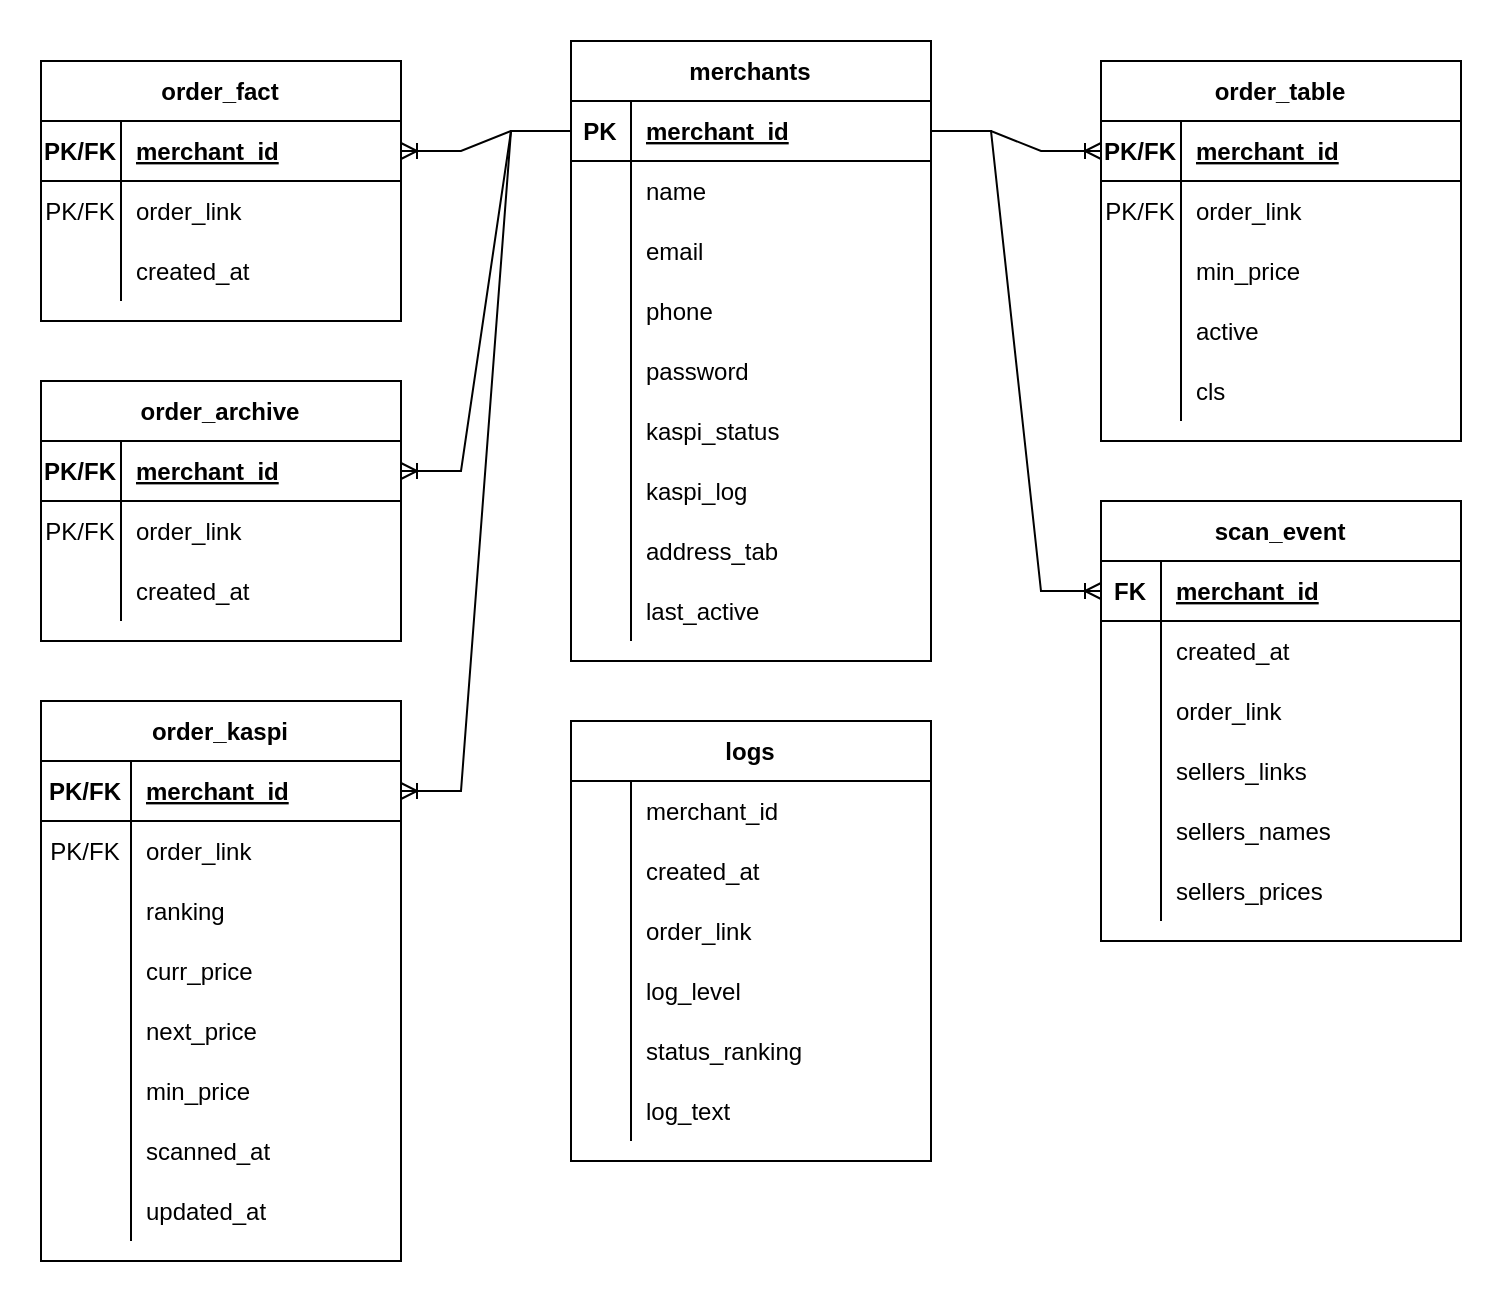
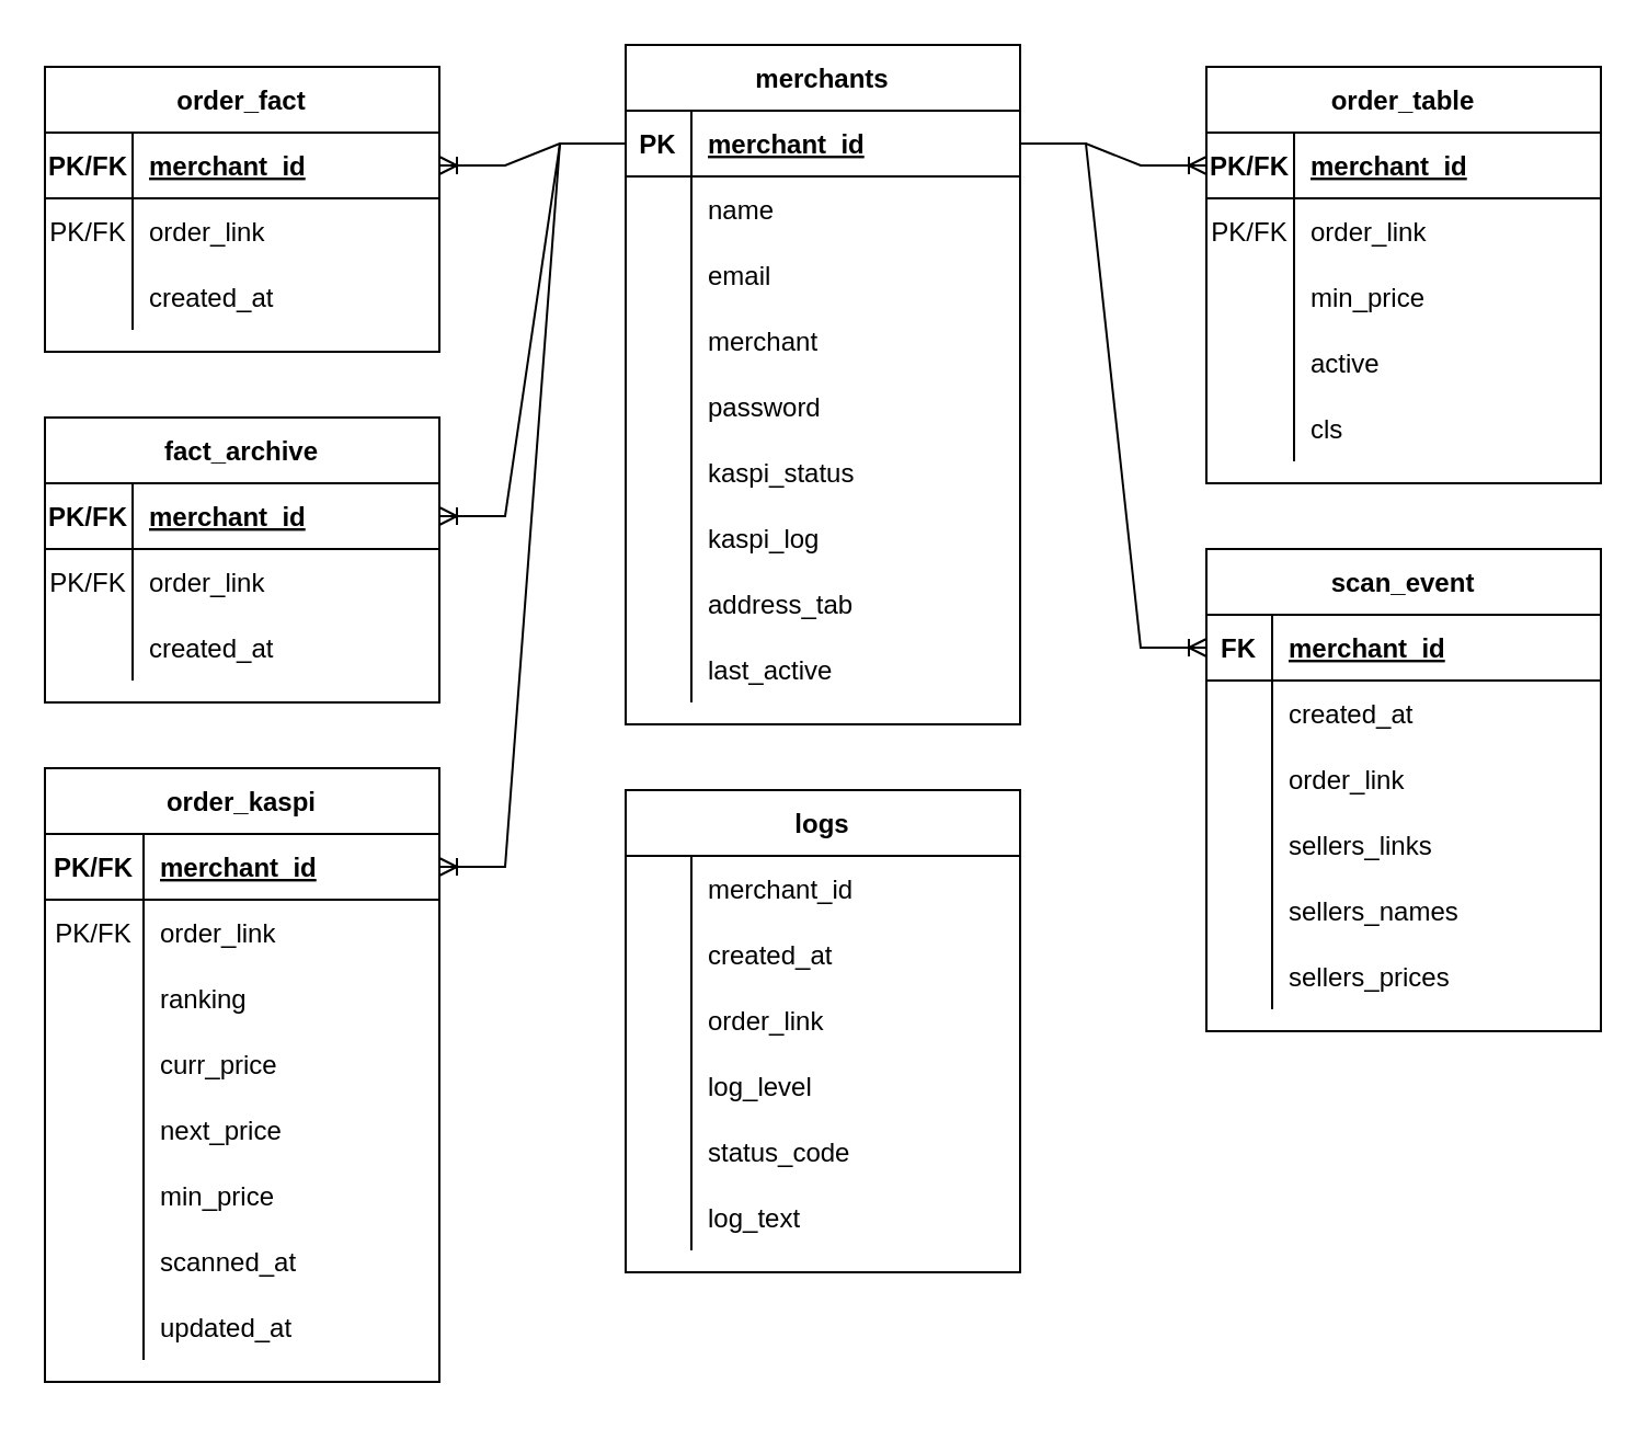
- <mxCell id="14" value="phone" style="shape=partialRectangle;connectable=0;fillColor=none;top=0;left=0;bottom=0;right=0;align=left;spacingLeft=6;overflow=hidden;" parent="12" vertex="1"><mxGeometry x="30" width="150" height="30" as="geometry"><mxRectangle width="150" height="30" as="alternateBounds" /></mxGeometry></mxCell>
+ <mxCell id="14" value="merchant" style="shape=partialRectangle;connectable=0;fillColor=none;top=0;left=0;bottom=0;right=0;align=left;spacingLeft=6;overflow=hidden;" parent="12" vertex="1"><mxGeometry x="30" width="150" height="30" as="geometry"><mxRectangle width="150" height="30" as="alternateBounds" /></mxGeometry></mxCell>
- <mxCell id="40" value="order_archive" style="shape=table;startSize=30;container=1;collapsible=1;childLayout=tableLayout;fixedRows=1;rowLines=0;fontStyle=1;align=center;resizeLast=1;" parent="1" vertex="1"><mxGeometry x="20" y="190" width="180" height="130" as="geometry" /></mxCell>
+ <mxCell id="40" value="fact_archive" style="shape=table;startSize=30;container=1;collapsible=1;childLayout=tableLayout;fixedRows=1;rowLines=0;fontStyle=1;align=center;resizeLast=1;" parent="1" vertex="1"><mxGeometry x="20" y="190" width="180" height="130" as="geometry" /></mxCell>
- <mxCell id="129" value="status_ranking" style="shape=partialRectangle;connectable=0;fillColor=none;top=0;left=0;bottom=0;right=0;align=left;spacingLeft=6;overflow=hidden;" parent="127" vertex="1"><mxGeometry x="30" width="150" height="30" as="geometry"><mxRectangle width="150" height="30" as="alternateBounds" /></mxGeometry></mxCell>
+ <mxCell id="129" value="status_code" style="shape=partialRectangle;connectable=0;fillColor=none;top=0;left=0;bottom=0;right=0;align=left;spacingLeft=6;overflow=hidden;" parent="127" vertex="1"><mxGeometry x="30" width="150" height="30" as="geometry"><mxRectangle width="150" height="30" as="alternateBounds" /></mxGeometry></mxCell>
